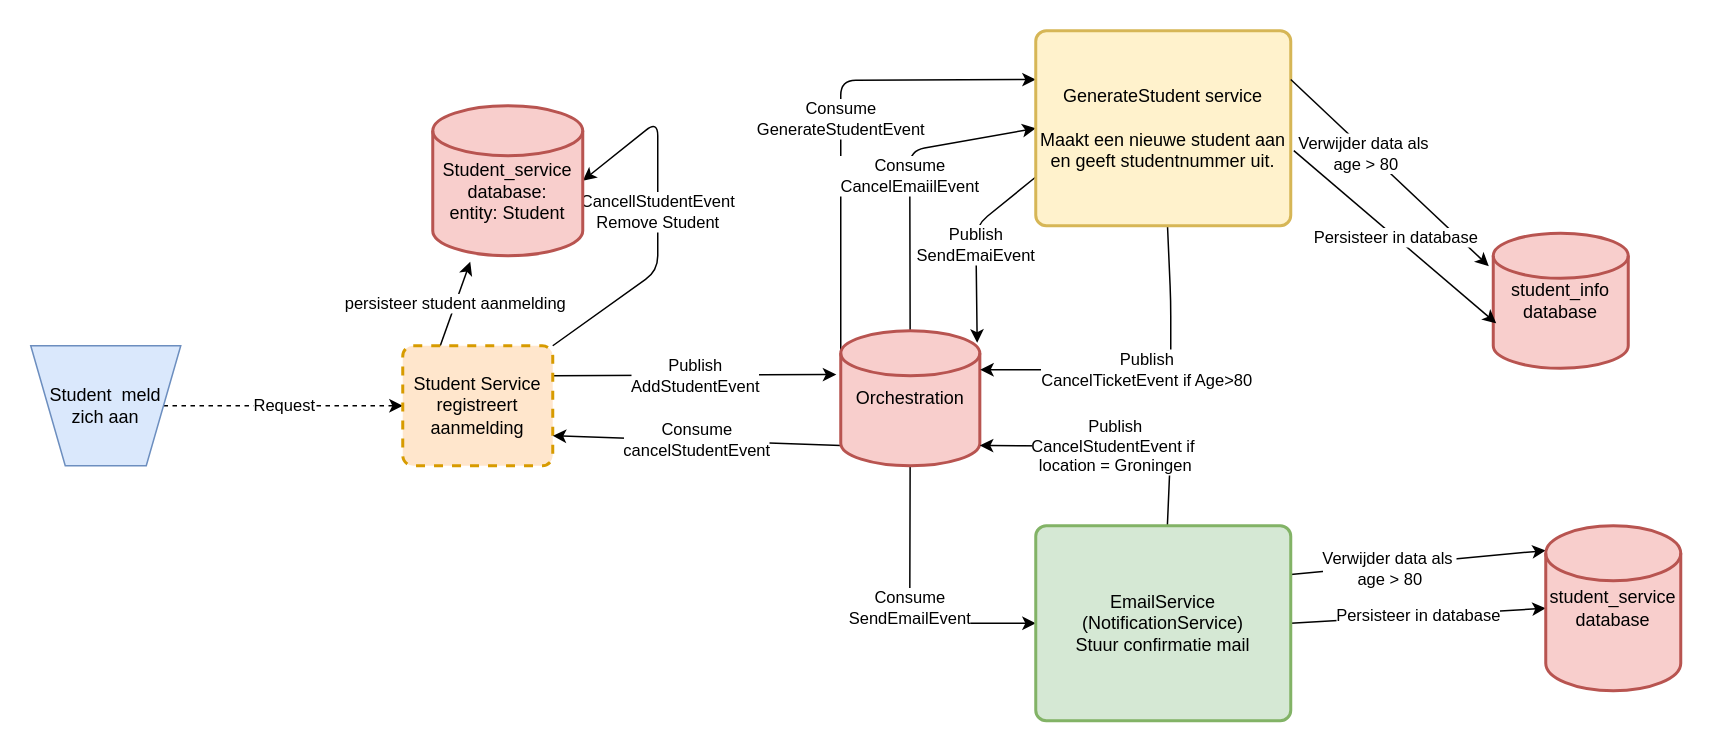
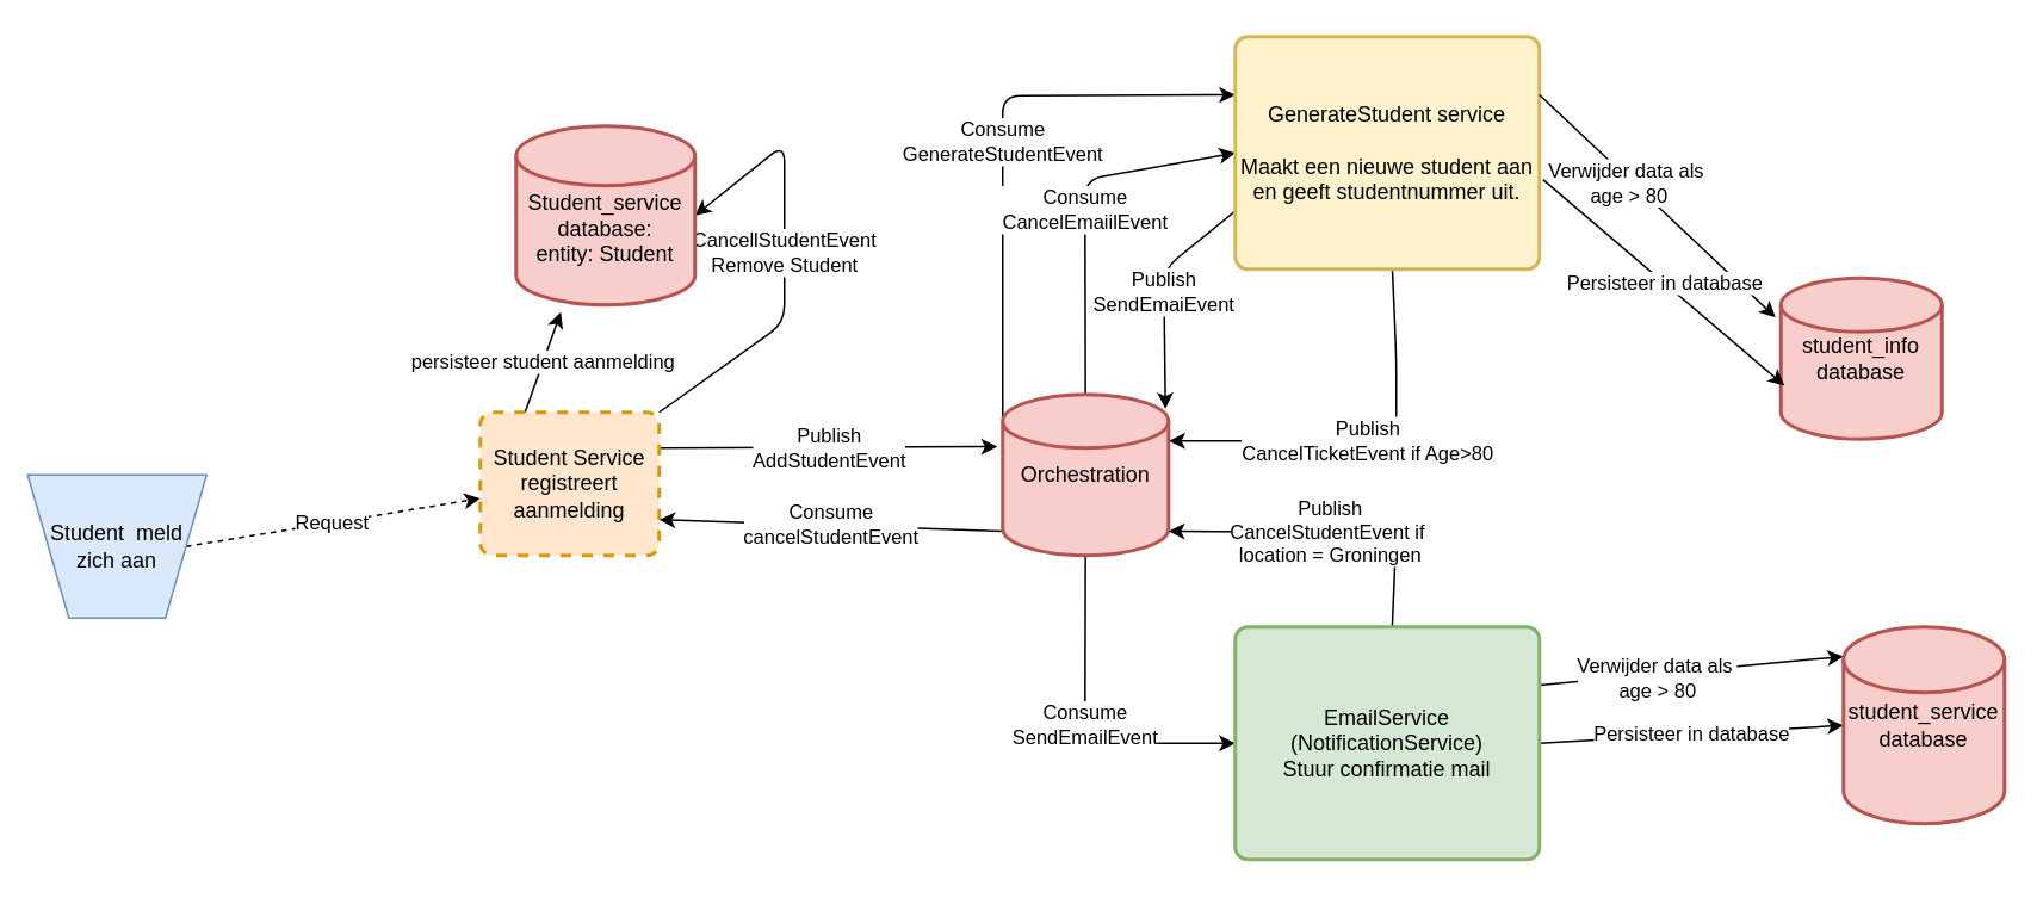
- <mxCell id="3" value="Student&amp;nbsp; meld zich aan" style="verticalLabelPosition=middle;verticalAlign=middle;html=1;shape=trapezoid;perimeter=trapezoidPerimeter;whiteSpace=wrap;size=0.23;arcSize=10;flipV=1;labelPosition=center;align=center;fillColor=#dae8fc;strokeColor=#6c8ebf;" parent="1" vertex="1"><mxGeometry x="20" y="230" width="100" height="80" as="geometry" /></mxCell>
+ <mxCell id="3" value="Student&amp;nbsp; meld zich aan" style="verticalLabelPosition=middle;verticalAlign=middle;html=1;shape=trapezoid;perimeter=trapezoidPerimeter;whiteSpace=wrap;size=0.23;arcSize=10;flipV=1;labelPosition=center;align=center;fillColor=#dae8fc;strokeColor=#6c8ebf;" parent="1" vertex="1"><mxGeometry x="15" y="265" width="100" height="80" as="geometry" /></mxCell>
